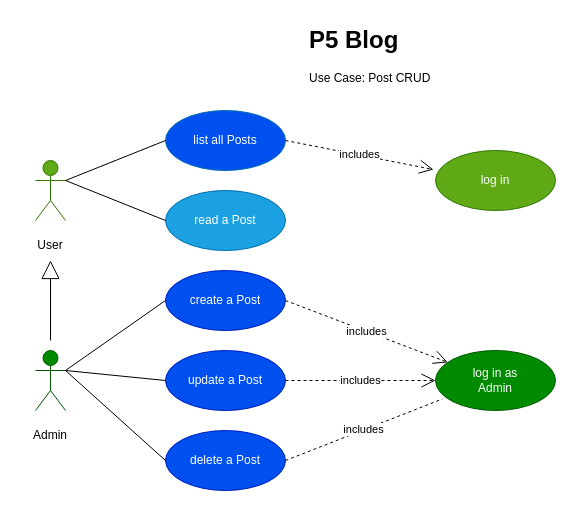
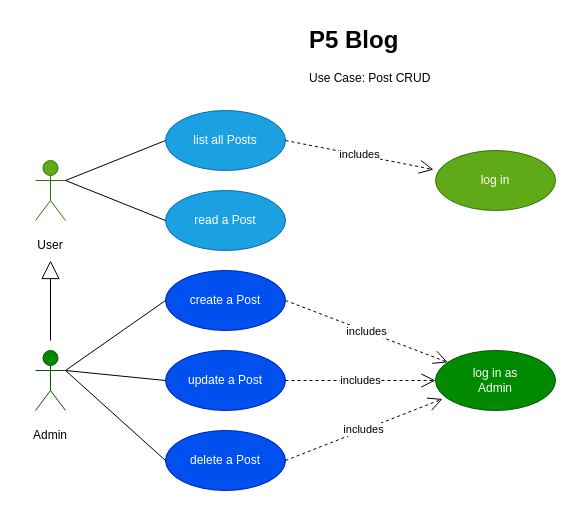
- <mxCell id="5" value="list all Posts" style="ellipse;whiteSpace=wrap;html=1;fillColor=#0050ef;fontColor=#ffffff;strokeColor=#006EAF;" vertex="1" parent="1"><mxGeometry x="165" y="110" width="120" height="60" as="geometry" /></mxCell>
+ <mxCell id="5" value="list all Posts" style="ellipse;whiteSpace=wrap;html=1;fillColor=#1ba1e2;fontColor=#ffffff;strokeColor=#006EAF;" vertex="1" parent="1"><mxGeometry x="165" y="110" width="120" height="60" as="geometry" /></mxCell>
- <mxCell id="21" value="includes" style="endArrow=none;endSize=12;dashed=1;html=1;rounded=0;exitX=1;exitY=0.5;exitDx=0;exitDy=0;entryX=0.058;entryY=0.808;entryDx=0;entryDy=0;entryPerimeter=0;" edge="1" parent="1" source="14" target="18"><mxGeometry width="160" relative="1" as="geometry"><mxPoint x="305" y="320" as="sourcePoint" /><mxPoint x="467.274" y="381.819" as="targetPoint" /><Array as="points" /></mxGeometry></mxCell>
+ <mxCell id="21" value="includes" style="endArrow=open;endSize=12;dashed=1;html=1;rounded=0;exitX=1;exitY=0.5;exitDx=0;exitDy=0;entryX=0.058;entryY=0.808;entryDx=0;entryDy=0;entryPerimeter=0;" edge="1" parent="1" source="14" target="18"><mxGeometry width="160" relative="1" as="geometry"><mxPoint x="305" y="320" as="sourcePoint" /><mxPoint x="467.274" y="381.819" as="targetPoint" /><Array as="points" /></mxGeometry></mxCell>
